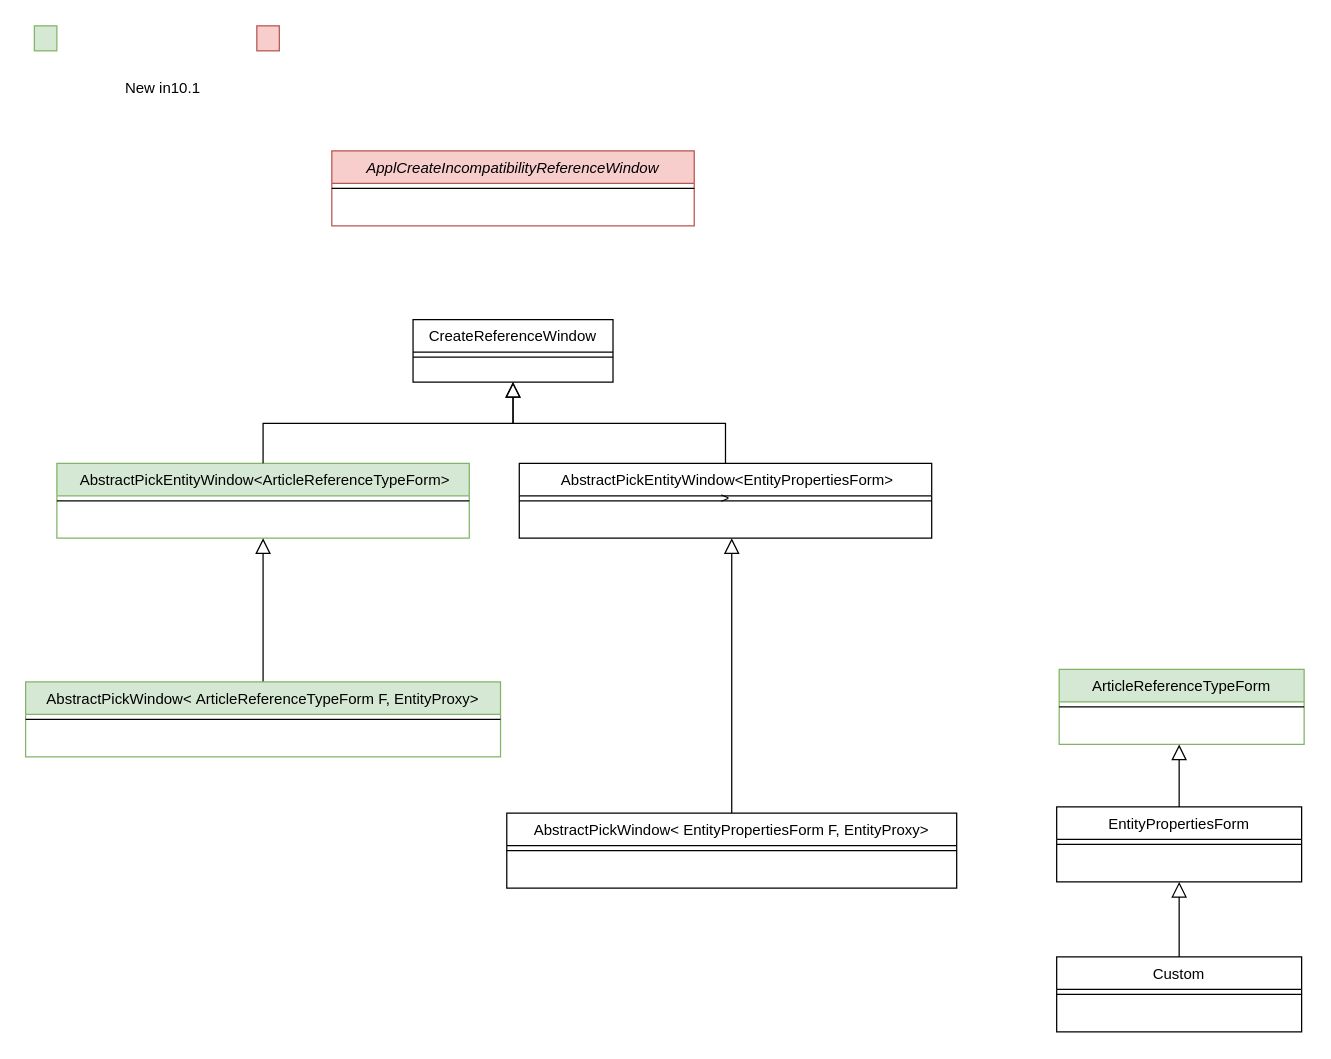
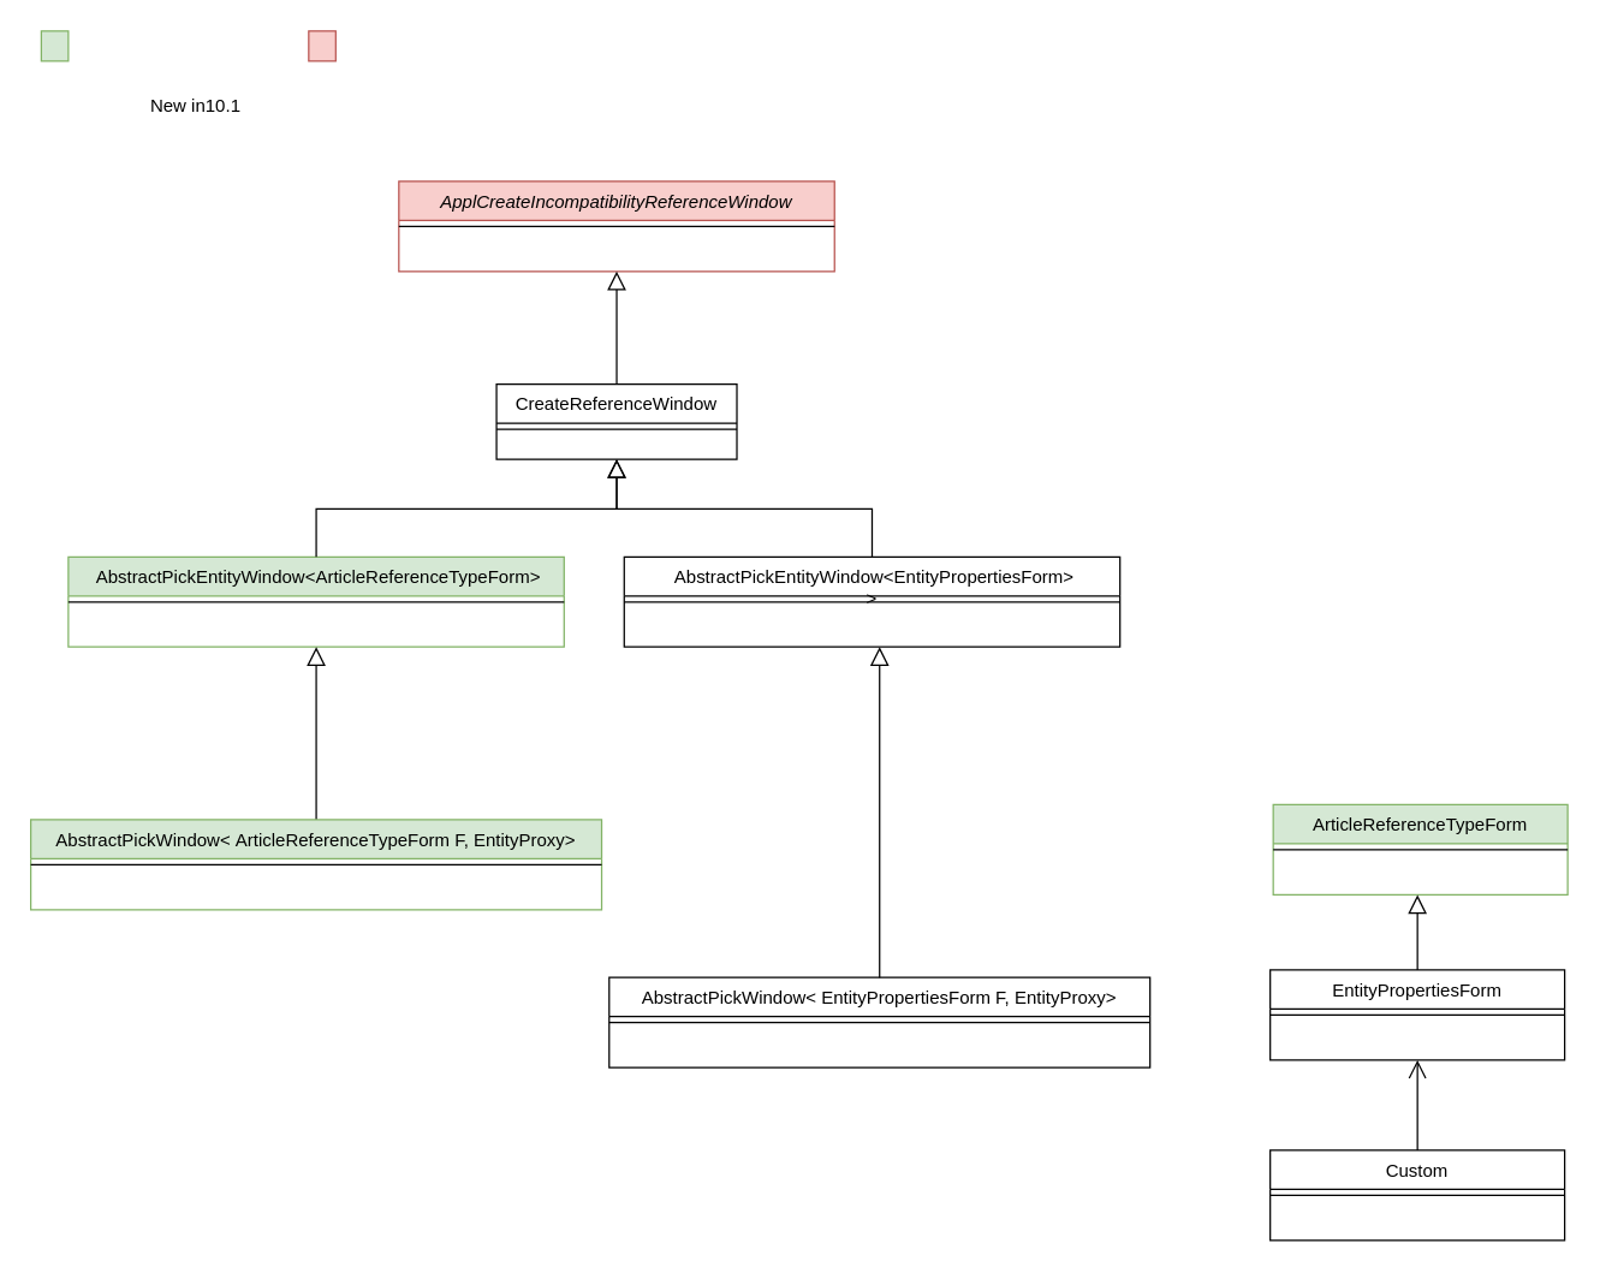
+ <mxCell id="6" value="" style="endArrow=block;endSize=10;endFill=0;shadow=0;strokeWidth=1;rounded=0;edgeStyle=elbowEdgeStyle;elbow=vertical;" parent="1" source="4" target="2" edge="1"><mxGeometry width="160" relative="1" as="geometry"><mxPoint x="175" y="193" as="sourcePoint" /><mxPoint x="175" y="193" as="targetPoint" /></mxGeometry></mxCell>
- <mxCell id="23" value="" style="endArrow=block;endSize=10;endFill=0;shadow=0;strokeWidth=1;rounded=0;edgeStyle=elbowEdgeStyle;elbow=vertical;exitX=0.5;exitY=0;exitDx=0;exitDy=0;entryX=0.5;entryY=1;entryDx=0;entryDy=0;" parent="1" source="20" target="18" edge="1"><mxGeometry width="160" relative="1" as="geometry"><mxPoint x="953" y="655" as="sourcePoint" /><mxPoint x="953" y="605" as="targetPoint" /></mxGeometry></mxCell>
+ <mxCell id="23" value="" style="endArrow=open;endSize=10;endFill=0;shadow=0;strokeWidth=1;rounded=0;edgeStyle=elbowEdgeStyle;elbow=vertical;exitX=0.5;exitY=0;exitDx=0;exitDy=0;entryX=0.5;entryY=1;entryDx=0;entryDy=0;" parent="1" source="20" target="18" edge="1"><mxGeometry width="160" relative="1" as="geometry"><mxPoint x="953" y="655" as="sourcePoint" /><mxPoint x="953" y="605" as="targetPoint" /></mxGeometry></mxCell>
